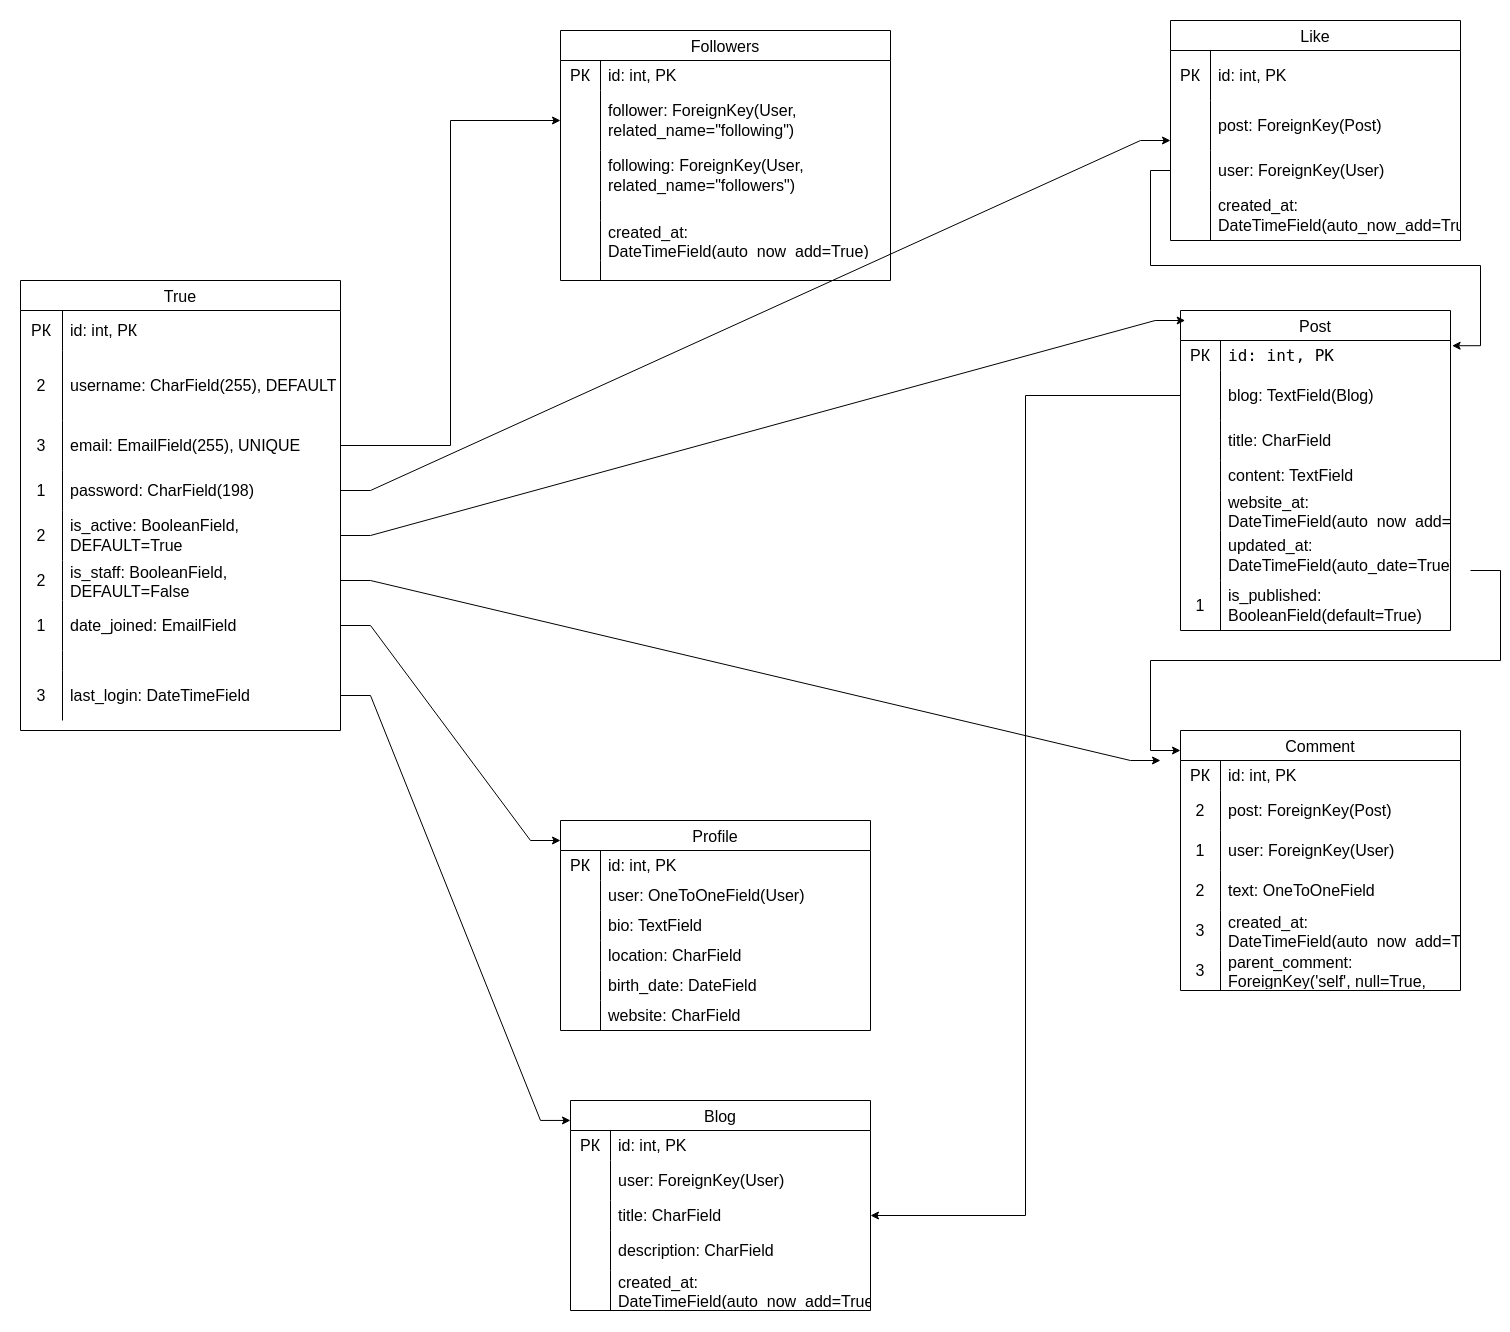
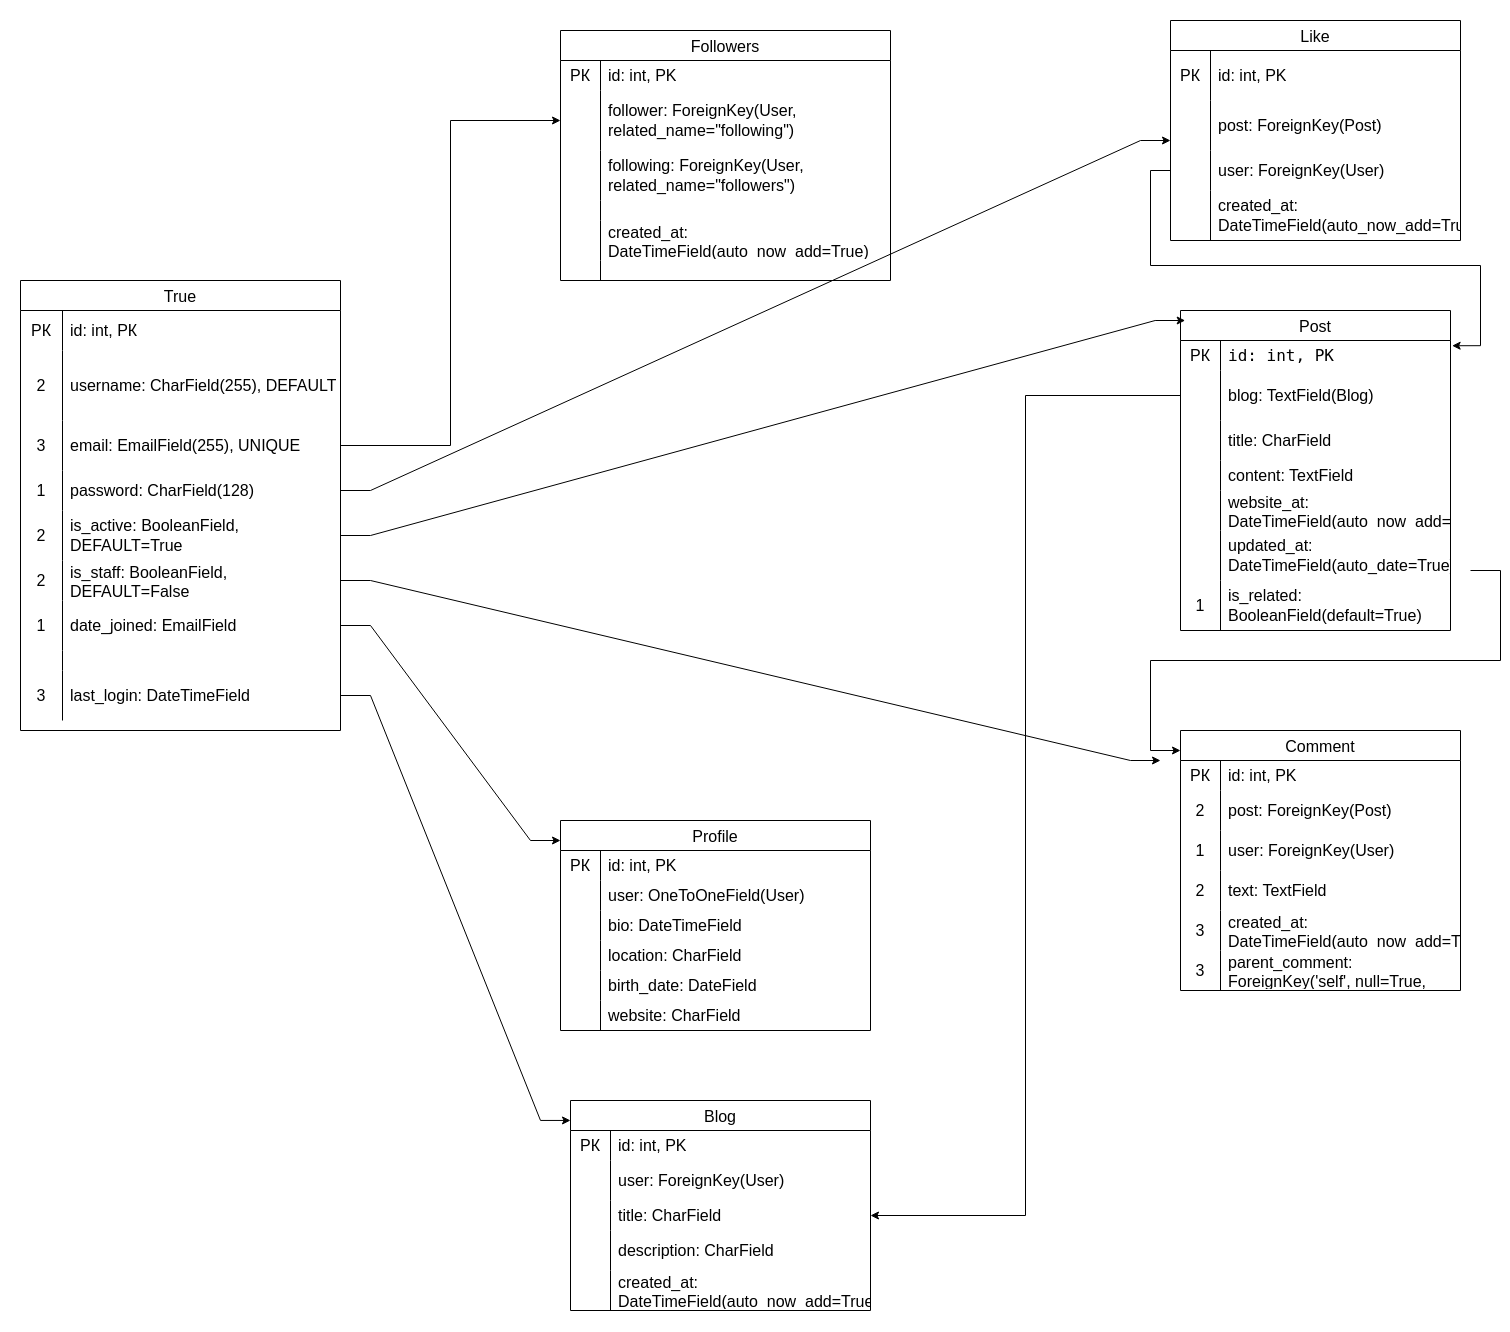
- <mxCell id="14" value="password: CharField(198)" style="shape=partialRectangle;html=1;whiteSpace=wrap;connectable=0;fillColor=none;top=0;left=0;bottom=0;right=0;align=left;spacingLeft=6;overflow=hidden;strokeColor=inherit;fontSize=16;" vertex="1" parent="12"><mxGeometry x="42" width="278" height="40" as="geometry"><mxRectangle width="278" height="40" as="alternateBounds" /></mxGeometry></mxCell>
+ <mxCell id="14" value="password: CharField(128)" style="shape=partialRectangle;html=1;whiteSpace=wrap;connectable=0;fillColor=none;top=0;left=0;bottom=0;right=0;align=left;spacingLeft=6;overflow=hidden;strokeColor=inherit;fontSize=16;" vertex="1" parent="12"><mxGeometry x="42" width="278" height="40" as="geometry"><mxRectangle width="278" height="40" as="alternateBounds" /></mxGeometry></mxCell>
- <mxCell id="83" value="is_published: BooleanField(default=True)" style="shape=partialRectangle;html=1;whiteSpace=wrap;connectable=0;fillColor=none;top=0;left=0;bottom=0;right=0;align=left;spacingLeft=6;overflow=hidden;strokeColor=inherit;fontSize=16;" vertex="1" parent="81"><mxGeometry x="40" width="230" height="50" as="geometry"><mxRectangle width="230" height="50" as="alternateBounds" /></mxGeometry></mxCell>
+ <mxCell id="83" value="is_related: BooleanField(default=True)" style="shape=partialRectangle;html=1;whiteSpace=wrap;connectable=0;fillColor=none;top=0;left=0;bottom=0;right=0;align=left;spacingLeft=6;overflow=hidden;strokeColor=inherit;fontSize=16;" vertex="1" parent="81"><mxGeometry x="40" width="230" height="50" as="geometry"><mxRectangle width="230" height="50" as="alternateBounds" /></mxGeometry></mxCell>
- <mxCell id="96" value="text: OneToOneField" style="shape=partialRectangle;html=1;whiteSpace=wrap;connectable=0;fillColor=none;top=0;left=0;bottom=0;right=0;align=left;spacingLeft=6;overflow=hidden;strokeColor=inherit;fontSize=16;" vertex="1" parent="94"><mxGeometry x="40" width="240" height="40" as="geometry"><mxRectangle width="240" height="40" as="alternateBounds" /></mxGeometry></mxCell>
+ <mxCell id="96" value="text: TextField" style="shape=partialRectangle;html=1;whiteSpace=wrap;connectable=0;fillColor=none;top=0;left=0;bottom=0;right=0;align=left;spacingLeft=6;overflow=hidden;strokeColor=inherit;fontSize=16;" vertex="1" parent="94"><mxGeometry x="40" width="240" height="40" as="geometry"><mxRectangle width="240" height="40" as="alternateBounds" /></mxGeometry></mxCell>
- <mxCell id="112" value="bio: TextField" style="shape=partialRectangle;html=1;whiteSpace=wrap;connectable=0;fillColor=none;top=0;left=0;bottom=0;right=0;align=left;spacingLeft=6;overflow=hidden;strokeColor=inherit;fontSize=16;" vertex="1" parent="110"><mxGeometry x="40" width="270" height="30" as="geometry"><mxRectangle width="270" height="30" as="alternateBounds" /></mxGeometry></mxCell>
+ <mxCell id="112" value="bio: DateTimeField" style="shape=partialRectangle;html=1;whiteSpace=wrap;connectable=0;fillColor=none;top=0;left=0;bottom=0;right=0;align=left;spacingLeft=6;overflow=hidden;strokeColor=inherit;fontSize=16;" vertex="1" parent="110"><mxGeometry x="40" width="270" height="30" as="geometry"><mxRectangle width="270" height="30" as="alternateBounds" /></mxGeometry></mxCell>
